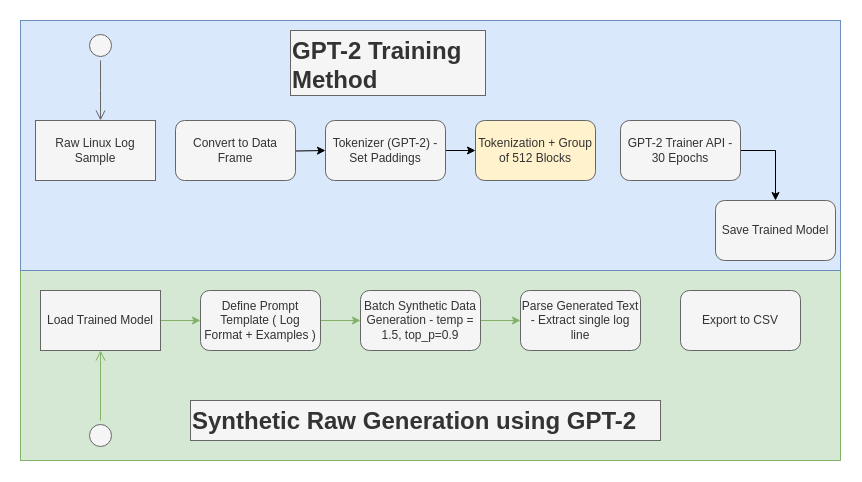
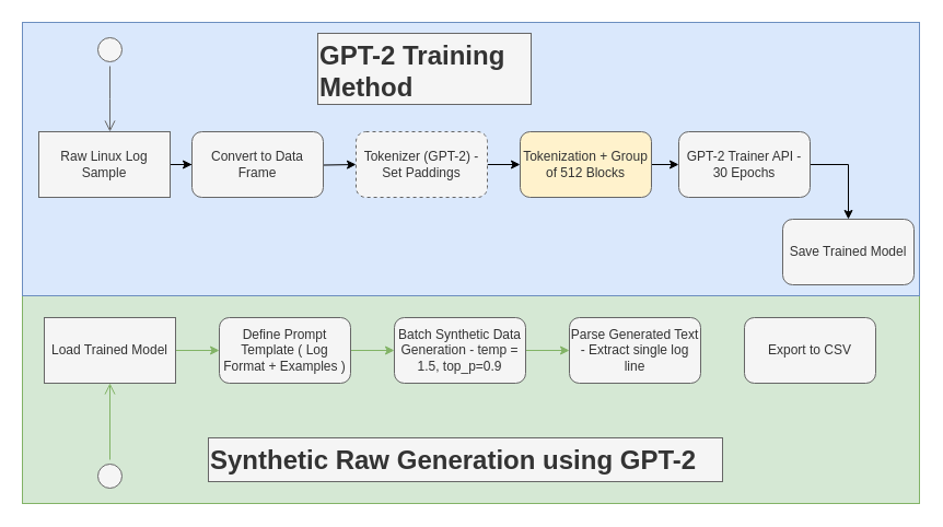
+ <mxCell id="4" style="edgeStyle=orthogonalEdgeStyle;rounded=0;orthogonalLoop=1;jettySize=auto;html=1;entryX=0;entryY=0.5;entryDx=0;entryDy=0;" edge="1" parent="1" source="5" target="7"><mxGeometry relative="1" as="geometry" /></mxCell>
- <mxCell id="9" value="Tokenizer (GPT-2) - Set Paddings" style="rounded=1;whiteSpace=wrap;html=1;fillColor=#f5f5f5;fontColor=#333333;strokeColor=#666666;" vertex="1" parent="1"><mxGeometry x="325" y="120" width="120" height="60" as="geometry" /></mxCell>
+ <mxCell id="9" value="Tokenizer (GPT-2) - Set Paddings" style="rounded=1;whiteSpace=wrap;html=1;fillColor=#f5f5f5;fontColor=#333333;strokeColor=#666666;dashed=1;" vertex="1" parent="1"><mxGeometry x="325" y="120" width="120" height="60" as="geometry" /></mxCell>
+ <mxCell id="10" style="edgeStyle=orthogonalEdgeStyle;rounded=0;orthogonalLoop=1;jettySize=auto;html=1;entryX=0;entryY=0.5;entryDx=0;entryDy=0;" edge="1" parent="1" source="11" target="13"><mxGeometry relative="1" as="geometry" /></mxCell>
